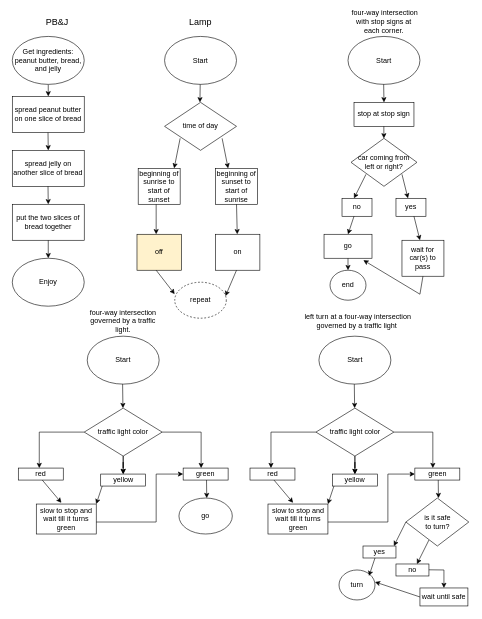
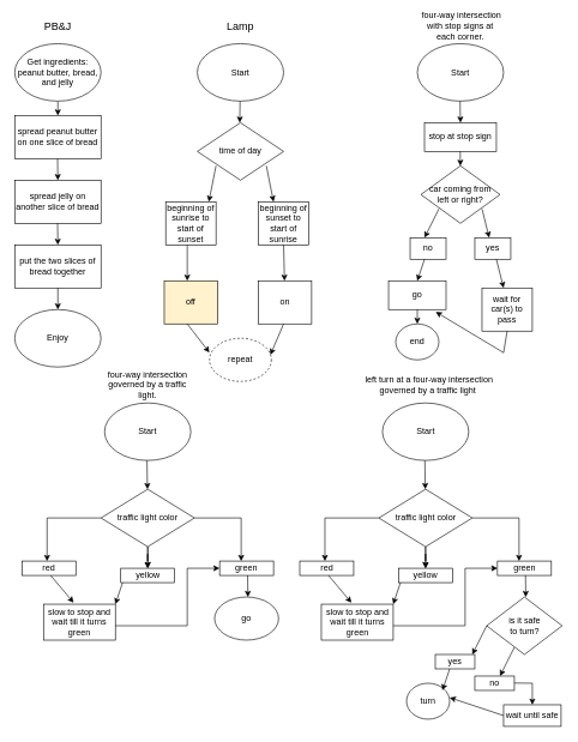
- <mxCell id="3" value="&lt;font style=&quot;font-size: 15px;&quot;&gt;PB&amp;amp;J&lt;/font&gt;" style="text;html=1;strokeColor=none;fillColor=none;align=center;verticalAlign=middle;whiteSpace=wrap;rounded=0;" vertex="1" parent="1"><mxGeometry x="65" y="20" width="60" height="30" as="geometry" /></mxCell>
+ <mxCell id="3" value="&lt;font style=&quot;font-size: 15px;&quot;&gt;PB&amp;amp;J&lt;/font&gt;" style="text;html=1;strokeColor=none;fillColor=none;align=center;verticalAlign=middle;whiteSpace=wrap;rounded=0;" vertex="1" parent="1"><mxGeometry x="50" y="20" width="60" height="30" as="geometry" /></mxCell>
